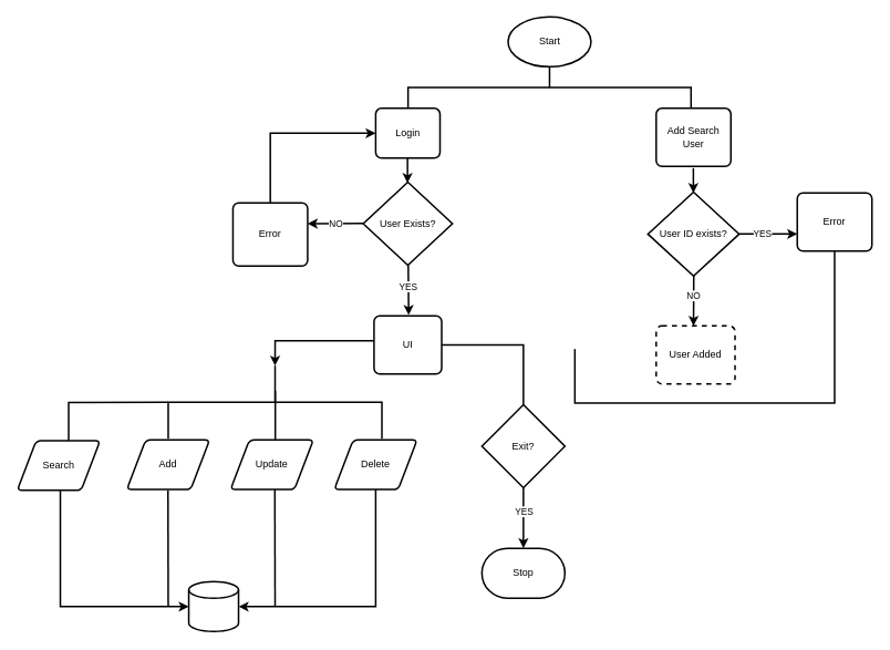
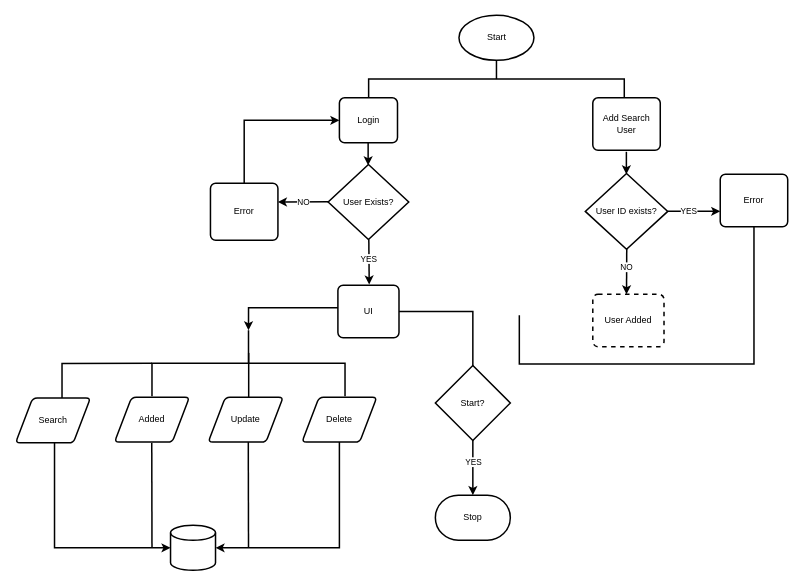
- <mxCell id="43" value="Exit?" style="strokeWidth=2;html=1;shape=mxgraph.flowchart.decision;whiteSpace=wrap;" vertex="1" parent="2"><mxGeometry x="560" y="467" width="100" height="100" as="geometry" /></mxCell>
+ <mxCell id="43" value="Start?" style="strokeWidth=2;html=1;shape=mxgraph.flowchart.decision;whiteSpace=wrap;" vertex="1" parent="2"><mxGeometry x="560" y="467" width="100" height="100" as="geometry" /></mxCell>
- <mxCell id="30" value="Add" style="shape=parallelogram;html=1;strokeWidth=2;perimeter=parallelogramPerimeter;whiteSpace=wrap;rounded=1;arcSize=12;size=0.23;" vertex="1" parent="28"><mxGeometry x="132" y="89.25" width="100" height="60" as="geometry" /></mxCell>
+ <mxCell id="30" value="Added" style="shape=parallelogram;html=1;strokeWidth=2;perimeter=parallelogramPerimeter;whiteSpace=wrap;rounded=1;arcSize=12;size=0.23;" vertex="1" parent="28"><mxGeometry x="132" y="89.25" width="100" height="60" as="geometry" /></mxCell>
